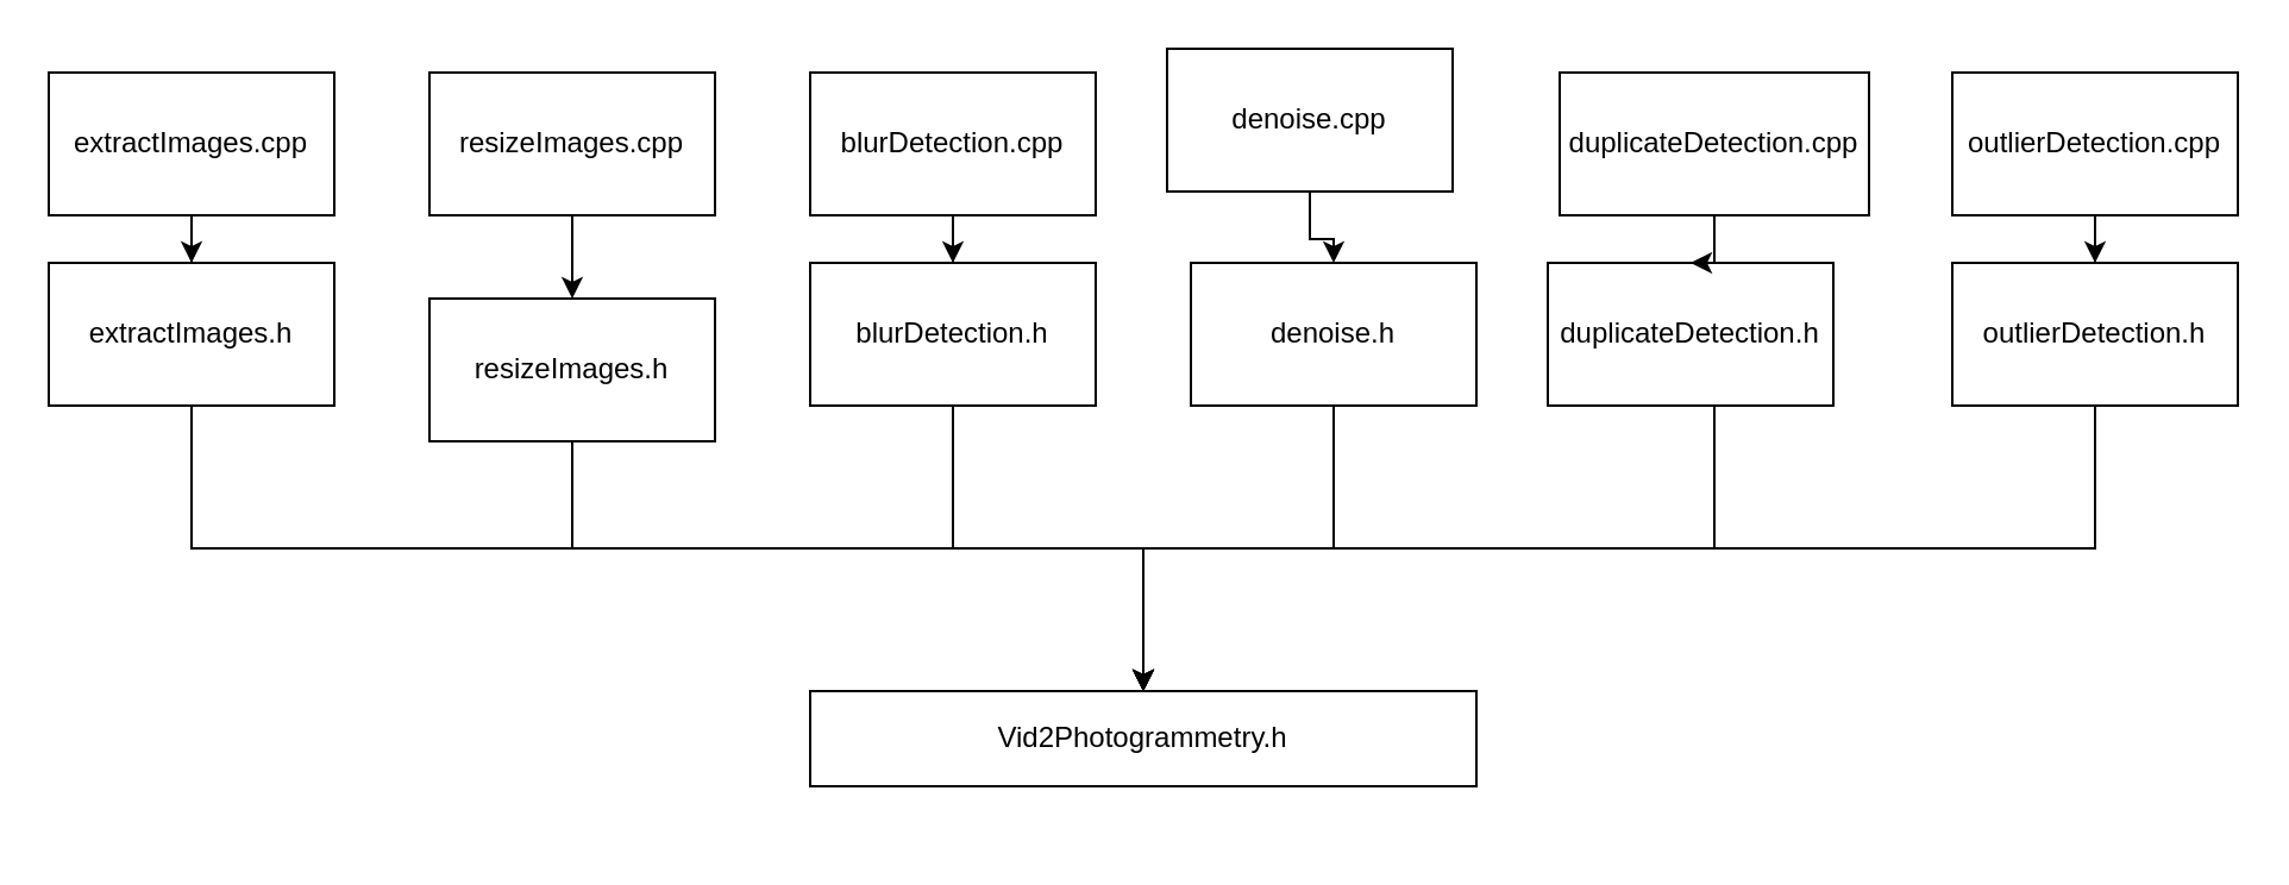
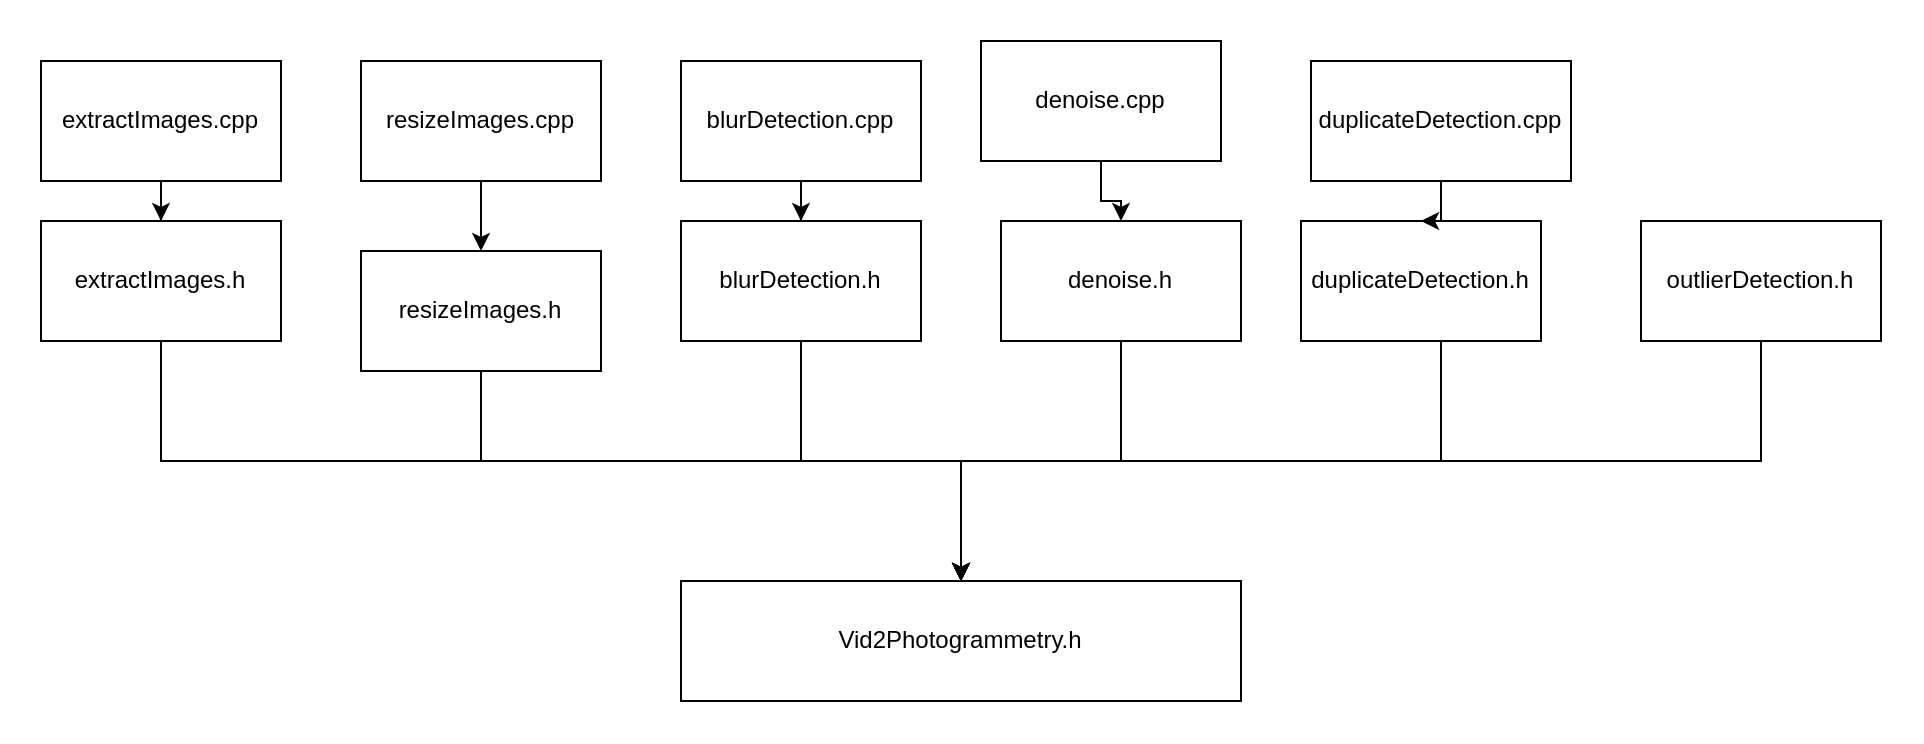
- <mxCell id="26" value="outlierDetection.cpp" style="rounded=0;whiteSpace=wrap;html=1;" parent="1" vertex="1"><mxGeometry x="820" y="30" width="120" height="60" as="geometry" /></mxCell>
- <mxCell id="25" style="edgeStyle=orthogonalEdgeStyle;rounded=0;orthogonalLoop=1;jettySize=auto;html=1;" parent="1" source="26" target="24" edge="1"><mxGeometry relative="1" as="geometry" /></mxCell>
- <mxCell id="2" value="Vid2Photogrammetry.h" style="rounded=0;whiteSpace=wrap;html=1;" parent="1" vertex="1"><mxGeometry x="340" y="290" width="280" height="40" as="geometry" /></mxCell>
+ <mxCell id="2" value="Vid2Photogrammetry.h" style="rounded=0;whiteSpace=wrap;html=1;" parent="1" vertex="1"><mxGeometry x="340" y="290" width="280" height="60" as="geometry" /></mxCell>
